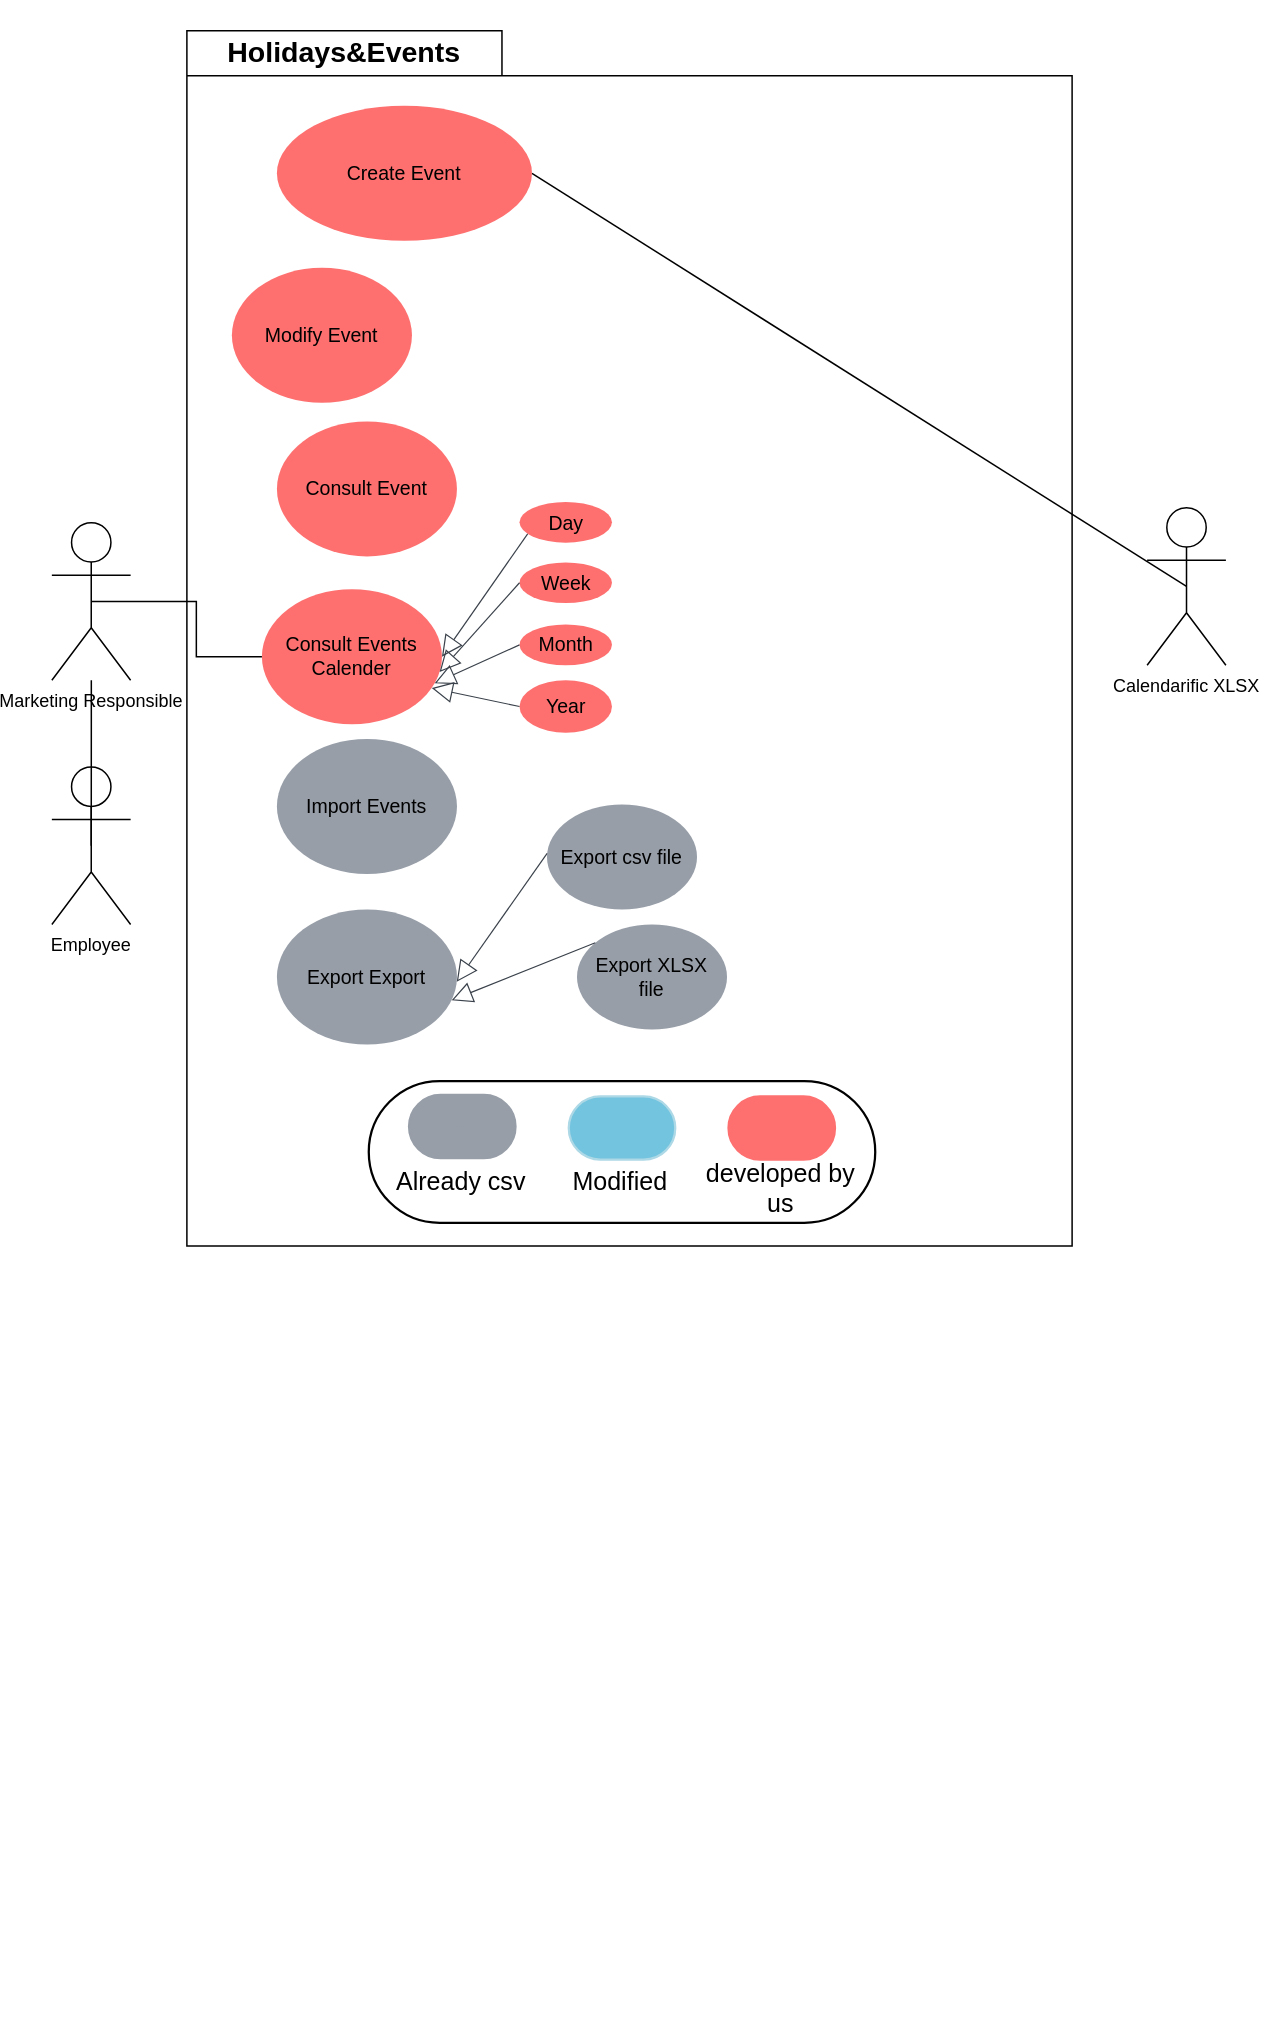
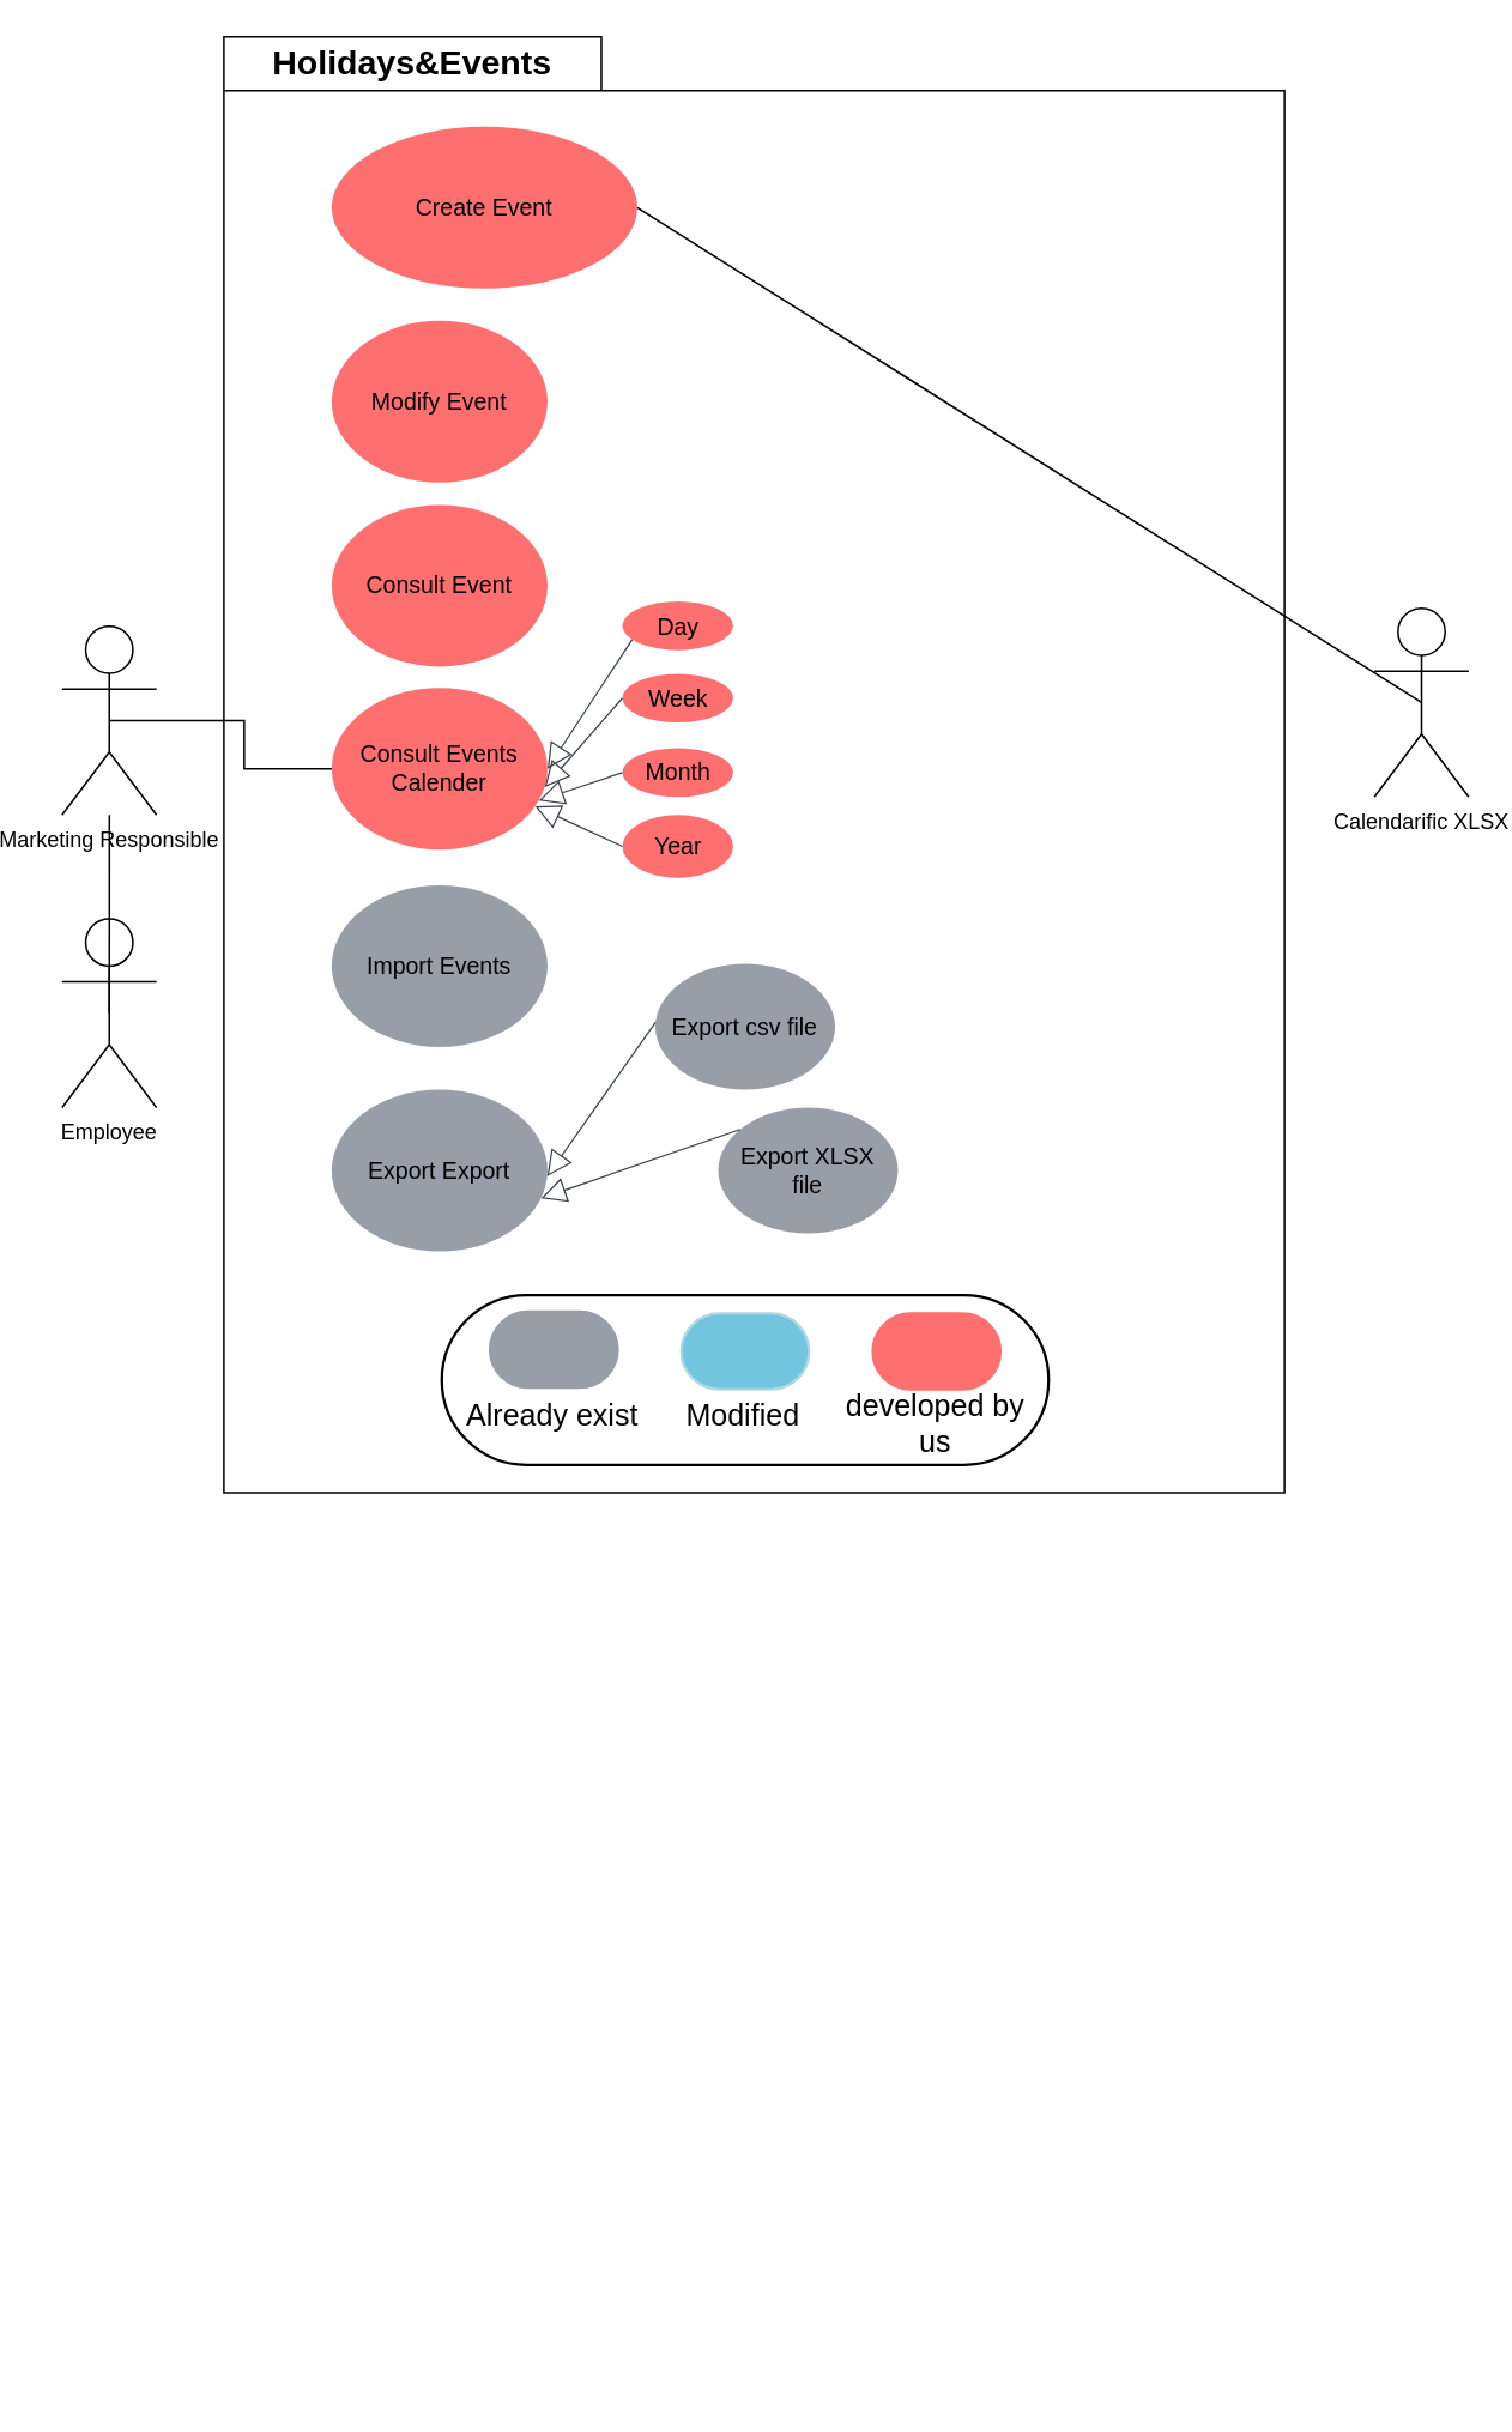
- <mxCell id="28" value="Modify Event" style="html=1;overflow=block;blockSpacing=1;whiteSpace=wrap;ellipse;fontSize=13;spacing=3.8;strokeOpacity=0;fillOpacity=100;rounded=1;absoluteArcSize=1;arcSize=9;fillColor=#fe7070;strokeWidth=1.5;lucidId=1yIeQ48BPR4-;" vertex="1" parent="1"><mxGeometry x="140" y="178.002" width="120" height="90" as="geometry" /></mxCell>
+ <mxCell id="28" value="Modify Event" style="html=1;overflow=block;blockSpacing=1;whiteSpace=wrap;ellipse;fontSize=13;spacing=3.8;strokeOpacity=0;fillOpacity=100;rounded=1;absoluteArcSize=1;arcSize=9;fillColor=#fe7070;strokeWidth=1.5;lucidId=1yIeQ48BPR4-;" vertex="1" parent="1"><mxGeometry x="170" y="178.002" width="120" height="90" as="geometry" /></mxCell>
- <mxCell id="18" value="Consult Events Calender" style="html=1;overflow=block;blockSpacing=1;whiteSpace=wrap;ellipse;fontSize=13;spacing=3.8;strokeOpacity=0;fillOpacity=100;rounded=1;absoluteArcSize=1;arcSize=9;fillColor=#fe7070;strokeWidth=1.5;lucidId=URIeayqkK2Ya;" vertex="1" parent="1"><mxGeometry x="160" y="392.193" width="120" height="90" as="geometry" /></mxCell>
+ <mxCell id="18" value="Consult Events Calender" style="html=1;overflow=block;blockSpacing=1;whiteSpace=wrap;ellipse;fontSize=13;spacing=3.8;strokeOpacity=0;fillOpacity=100;rounded=1;absoluteArcSize=1;arcSize=9;fillColor=#fe7070;strokeWidth=1.5;lucidId=URIeayqkK2Ya;" vertex="1" parent="1"><mxGeometry x="170" y="382.193" width="120" height="90" as="geometry" /></mxCell>
- <mxCell id="10" value="Export XLSX file" style="html=1;overflow=block;blockSpacing=1;whiteSpace=wrap;ellipse;fontSize=13;spacing=3.8;strokeOpacity=0;fillOpacity=100;rounded=1;absoluteArcSize=1;arcSize=9;fillColor=#979ea8;strokeWidth=1.5;lucidId=oXIemN2lJ.WZ;" vertex="1" parent="1"><mxGeometry x="370" y="615.712" width="100" height="70" as="geometry" /></mxCell>
+ <mxCell id="10" value="Export XLSX file" style="html=1;overflow=block;blockSpacing=1;whiteSpace=wrap;ellipse;fontSize=13;spacing=3.8;strokeOpacity=0;fillOpacity=100;rounded=1;absoluteArcSize=1;arcSize=9;fillColor=#979ea8;strokeWidth=1.5;lucidId=oXIemN2lJ.WZ;" vertex="1" parent="1"><mxGeometry x="385" y="615.712" width="100" height="70" as="geometry" /></mxCell>
- <mxCell id="14" value="Already csv" style="html=1;overflow=block;blockSpacing=1;whiteSpace=wrap;fontSize=16.7;spacing=0;strokeOpacity=100;rounded=1;absoluteArcSize=1;arcSize=9;fillColor=none;strokeWidth=NaN;strokeColor=none;lucidId=mItdmbgDk1Mh;" vertex="1" parent="11"><mxGeometry x="8.656" y="52.397" width="106.464" height="31.849" as="geometry" /></mxCell>
+ <mxCell id="14" value="Already exist" style="html=1;overflow=block;blockSpacing=1;whiteSpace=wrap;fontSize=16.7;spacing=0;strokeOpacity=100;rounded=1;absoluteArcSize=1;arcSize=9;fillColor=none;strokeWidth=NaN;strokeColor=none;lucidId=mItdmbgDk1Mh;" vertex="1" parent="11"><mxGeometry x="8.656" y="52.397" width="106.464" height="31.849" as="geometry" /></mxCell>
